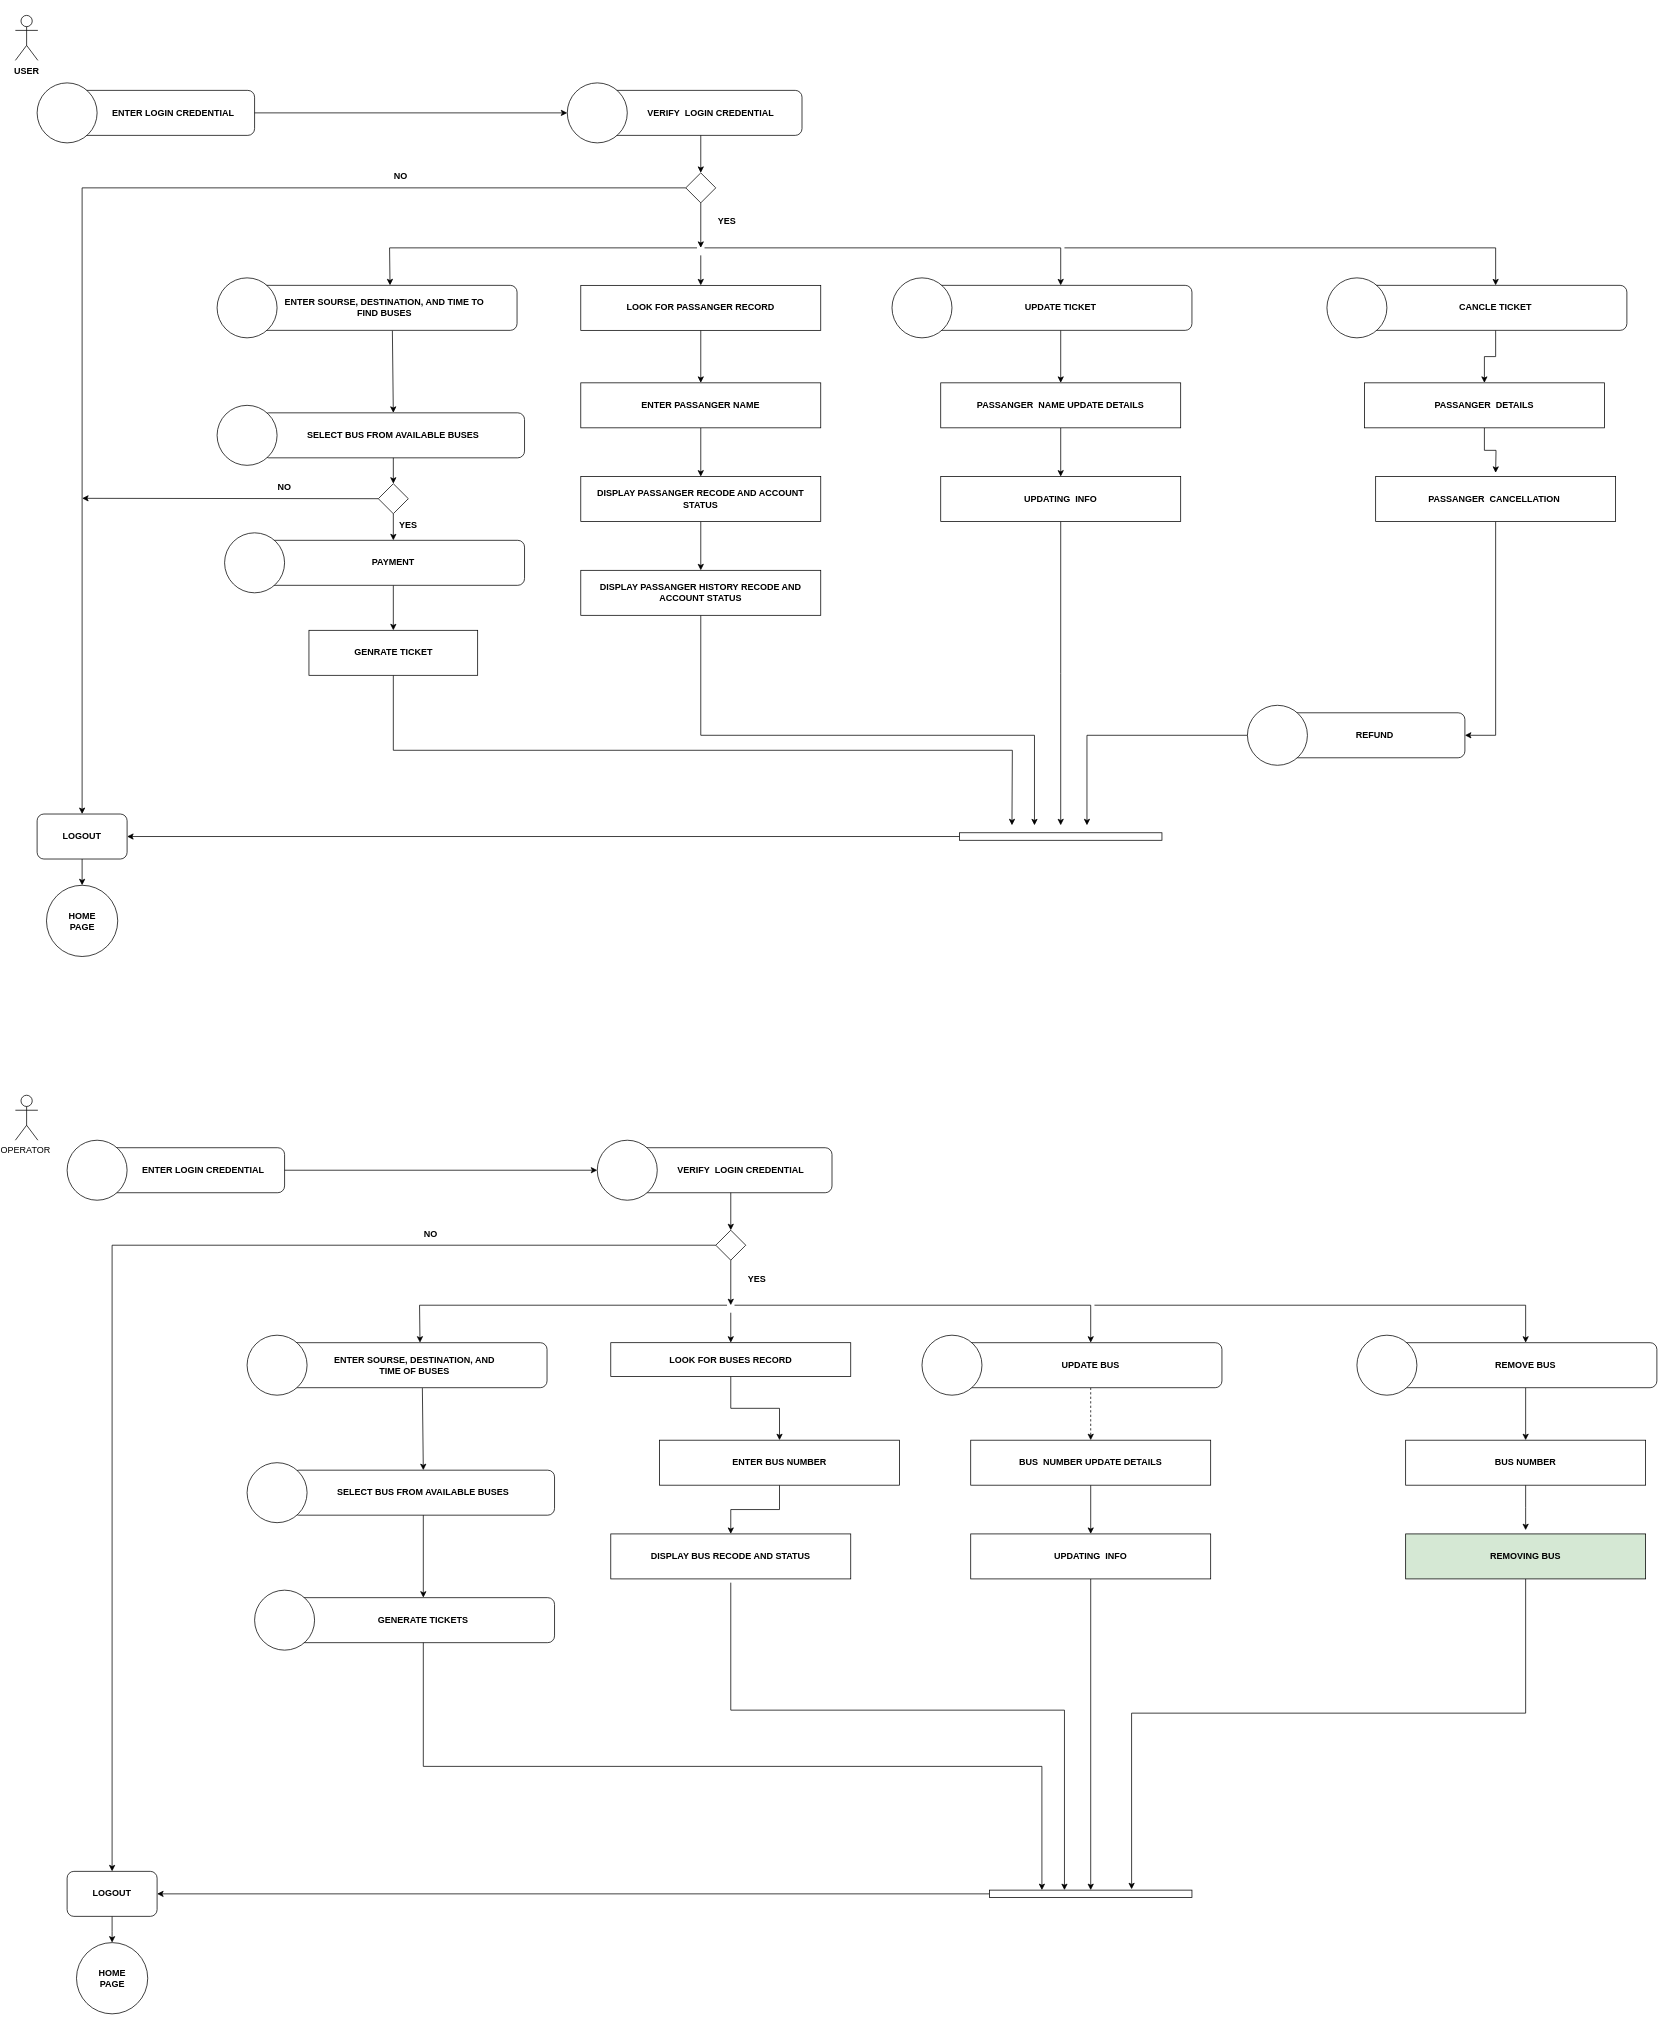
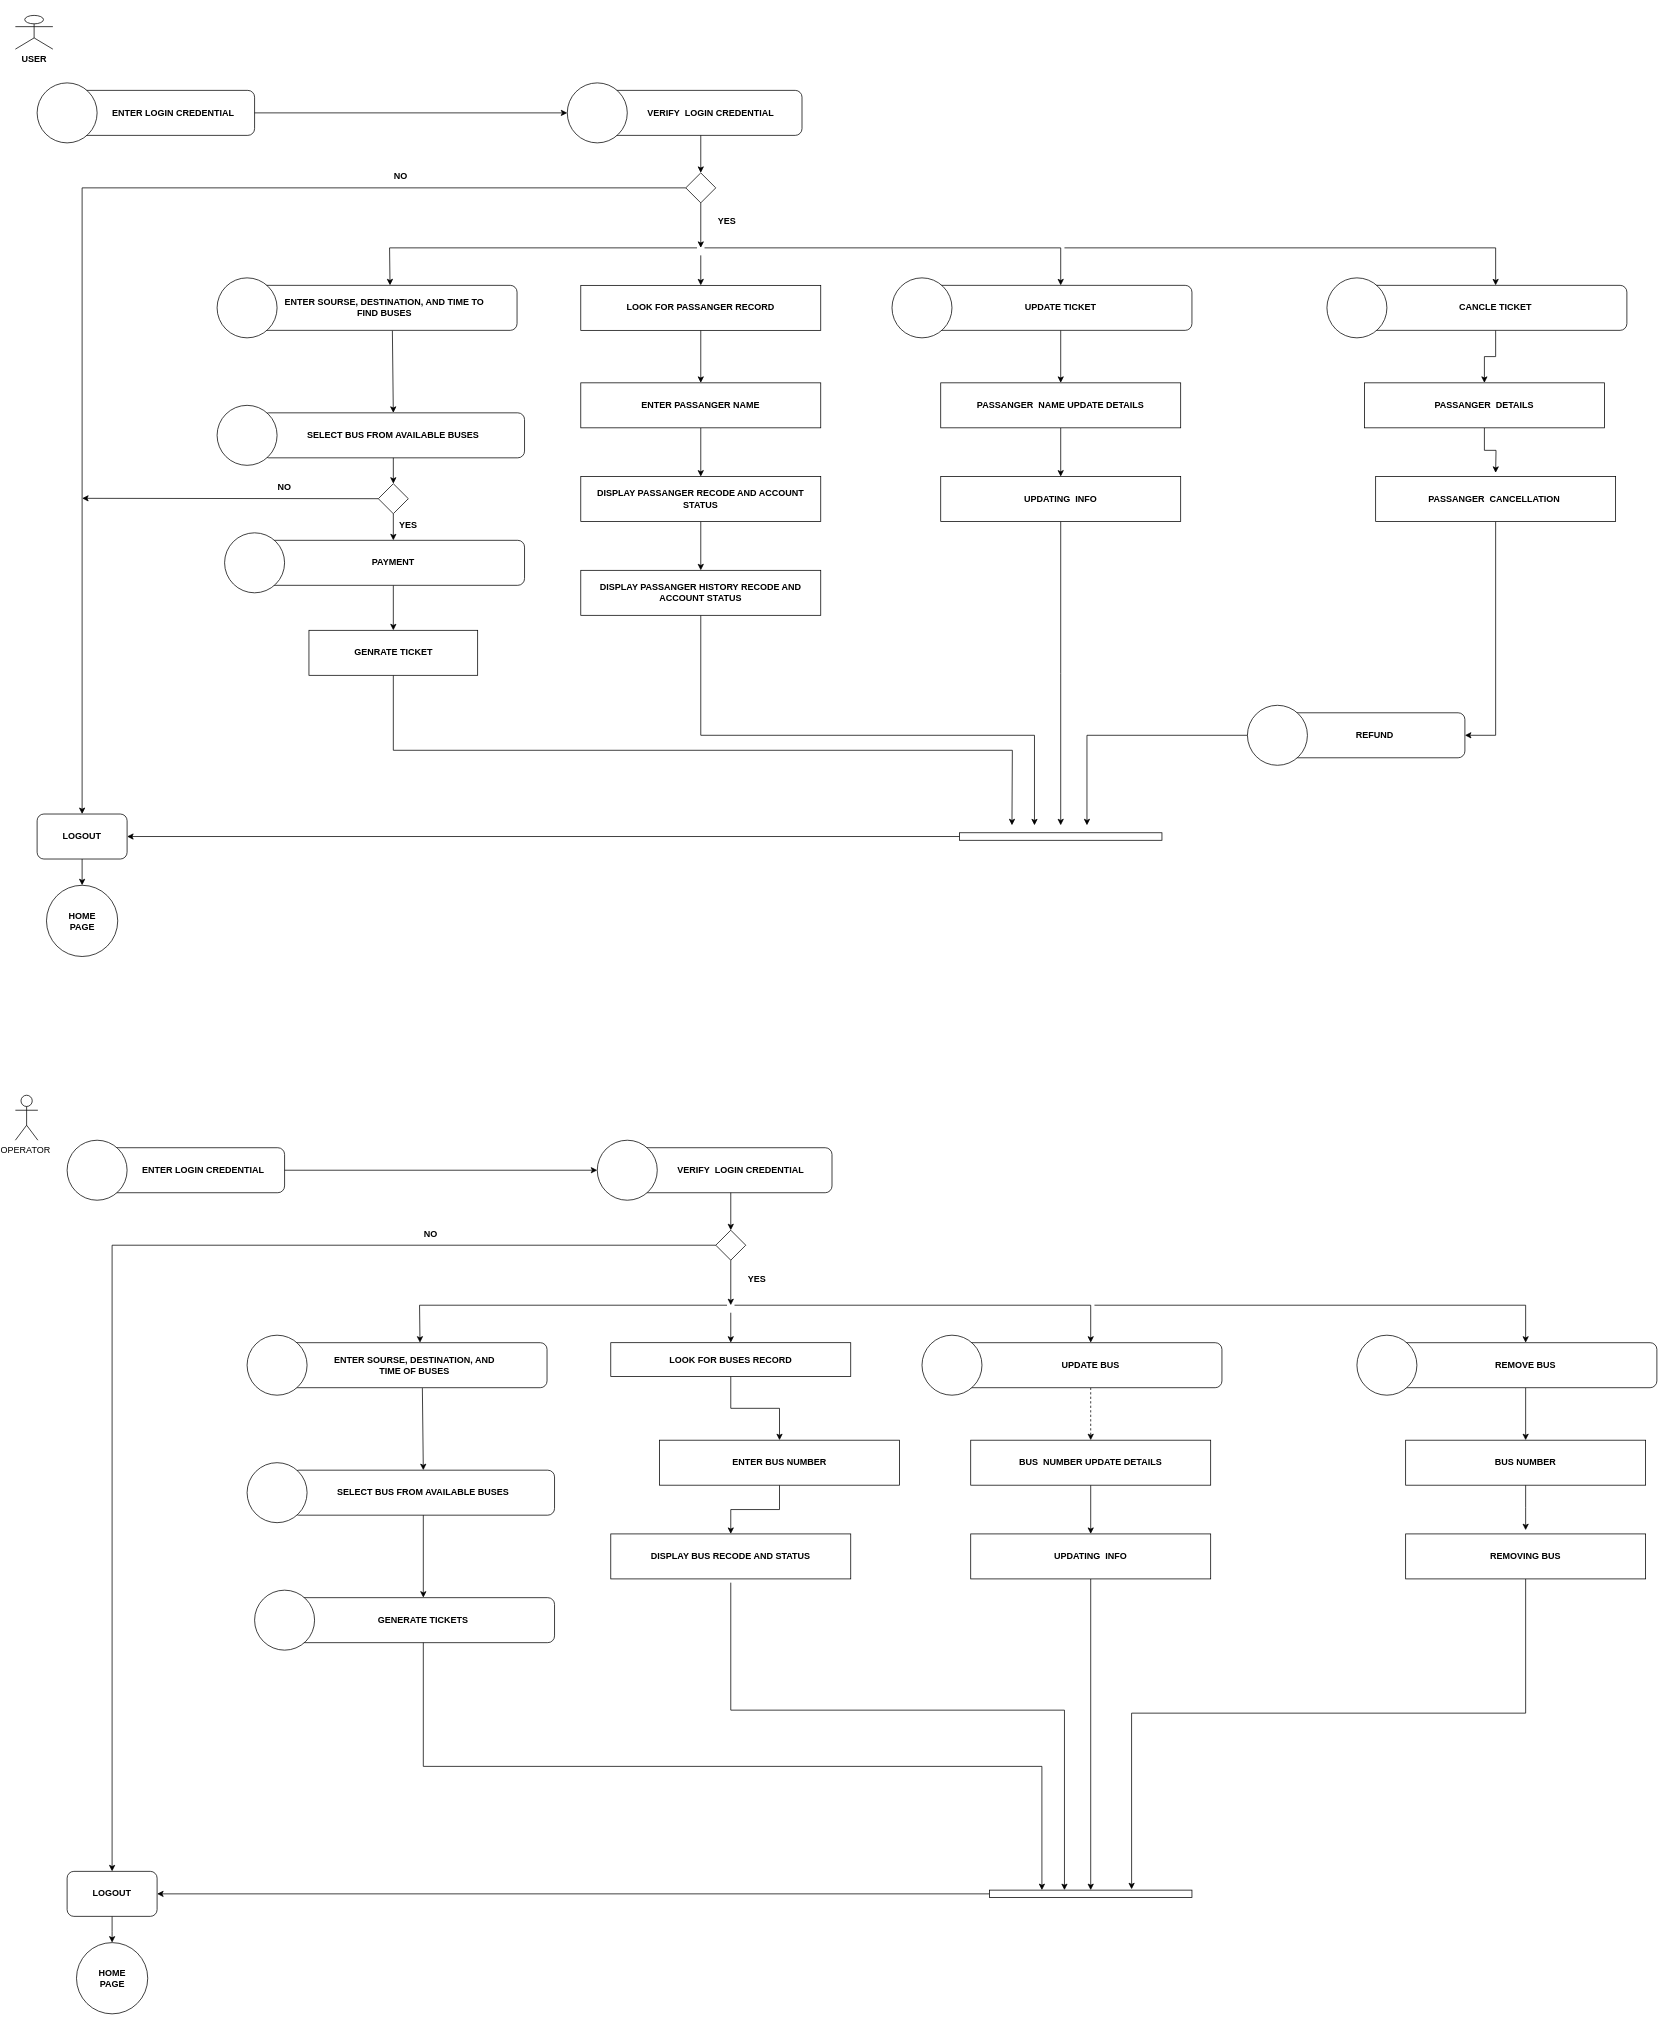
- <mxCell id="113" value="&lt;b&gt;USER&lt;/b&gt;" style="shape=umlActor;verticalLabelPosition=bottom;verticalAlign=top;html=1;outlineConnect=0;" vertex="1" parent="1"><mxGeometry x="20" y="20" width="30" height="60" as="geometry" /></mxCell>
+ <mxCell id="113" value="&lt;b&gt;USER&lt;/b&gt;" style="shape=umlActor;verticalLabelPosition=bottom;verticalAlign=top;html=1;outlineConnect=0;" vertex="1" parent="1"><mxGeometry x="20" y="20" width="50" height="45" as="geometry" /></mxCell>
- <mxCell id="105" value="&lt;b&gt;REMOVING BUS&lt;/b&gt;" style="rounded=0;whiteSpace=wrap;html=1;fillColor=#d5e8d4;" vertex="1" parent="1"><mxGeometry x="1874" y="2045" width="320" height="60" as="geometry" /></mxCell>
+ <mxCell id="105" value="&lt;b&gt;REMOVING BUS&lt;/b&gt;" style="rounded=0;whiteSpace=wrap;html=1;" vertex="1" parent="1"><mxGeometry x="1874" y="2045" width="320" height="60" as="geometry" /></mxCell>
